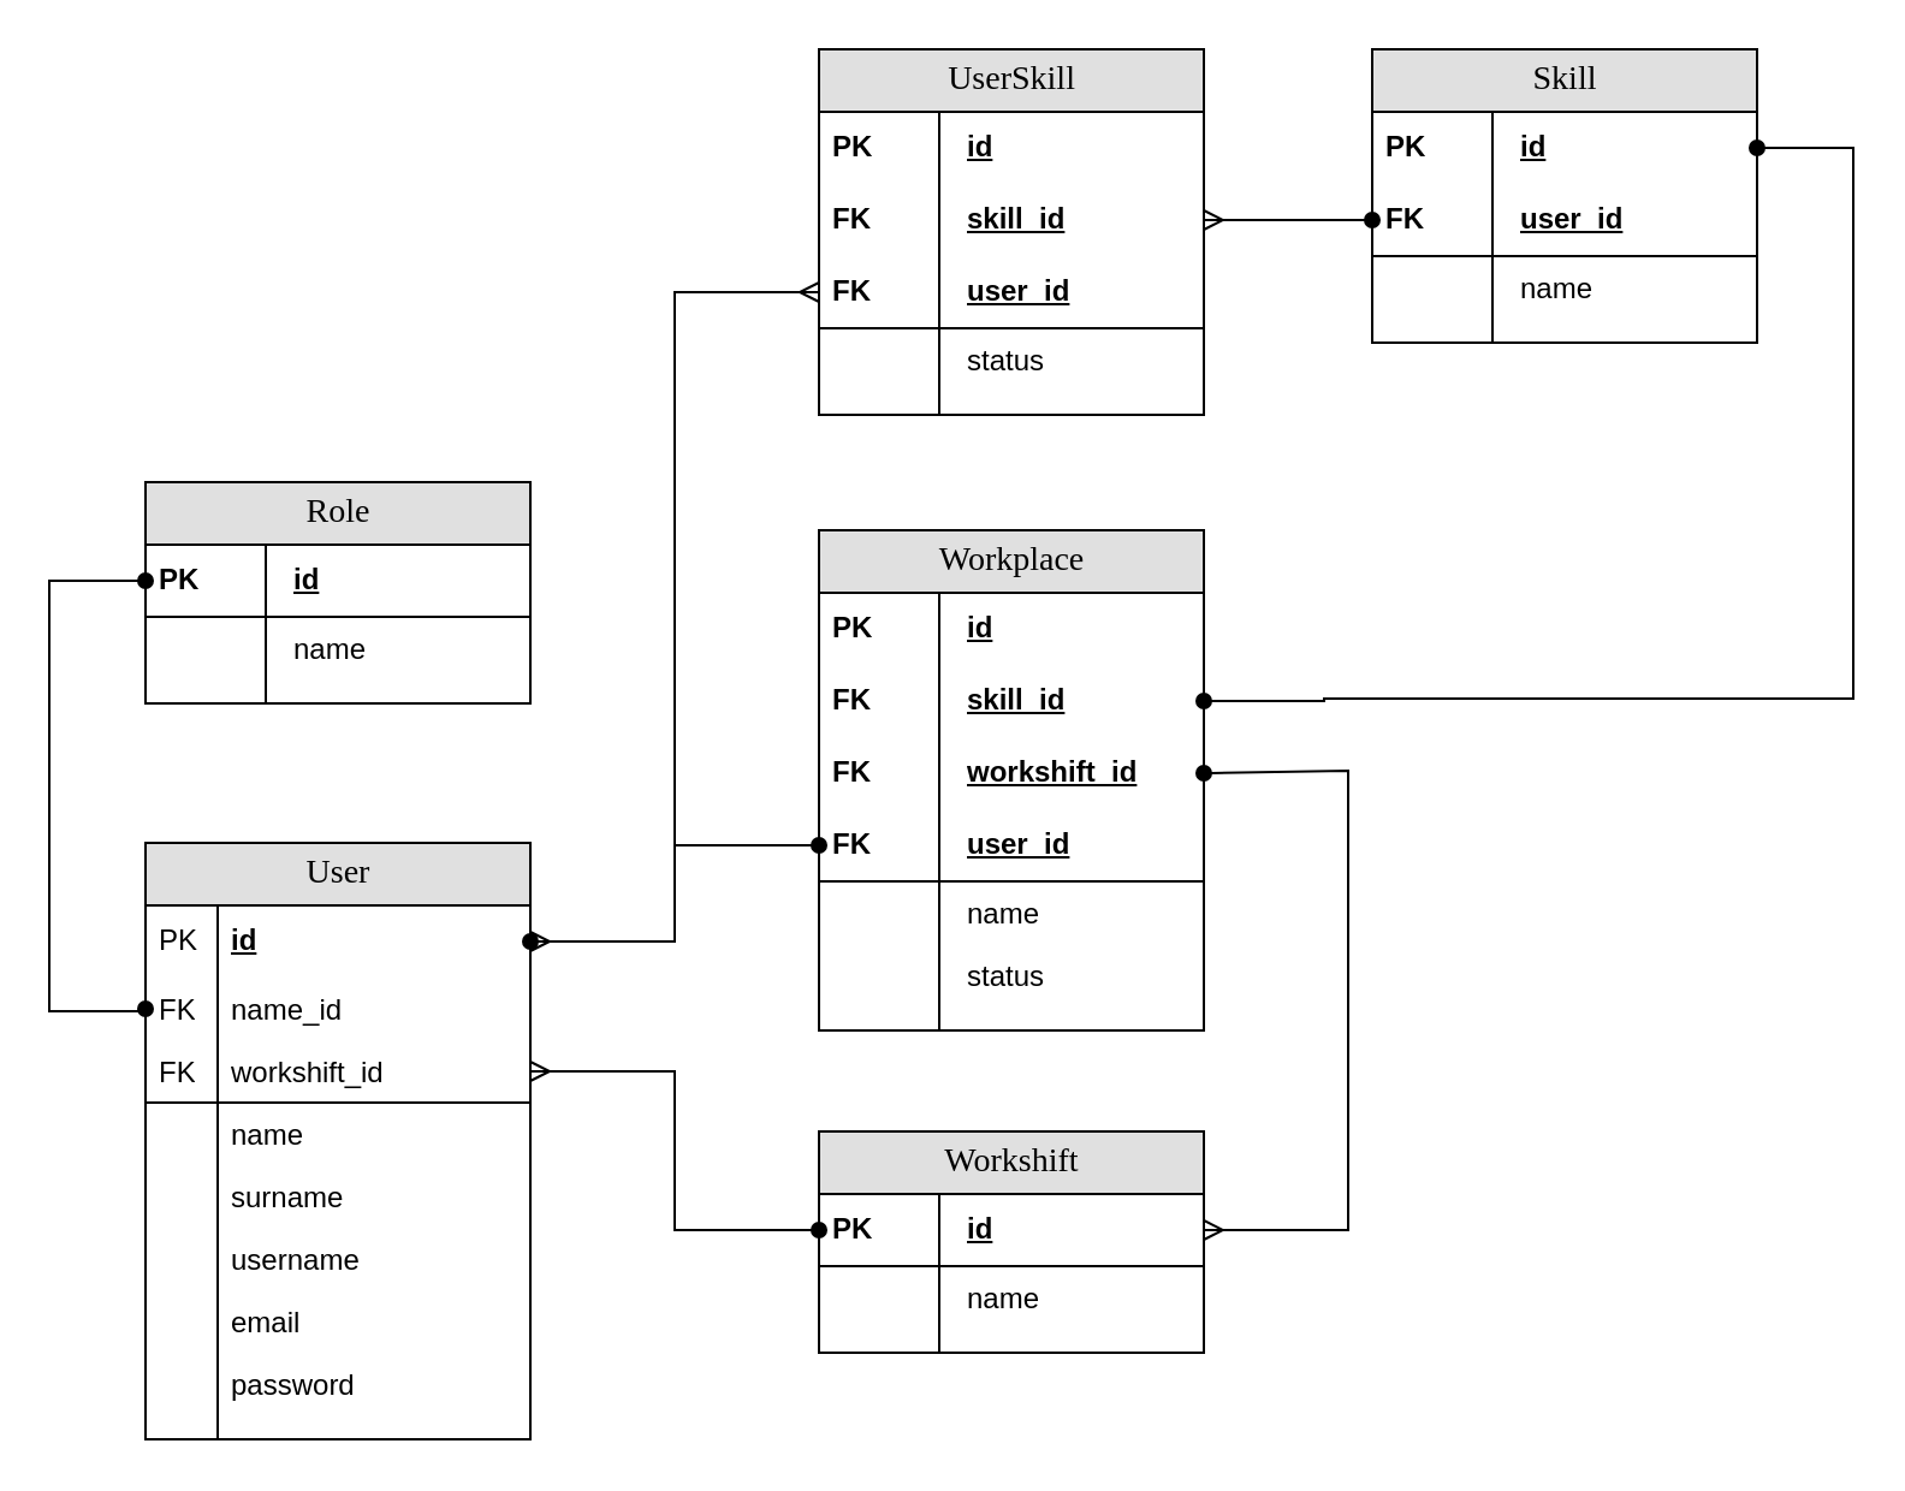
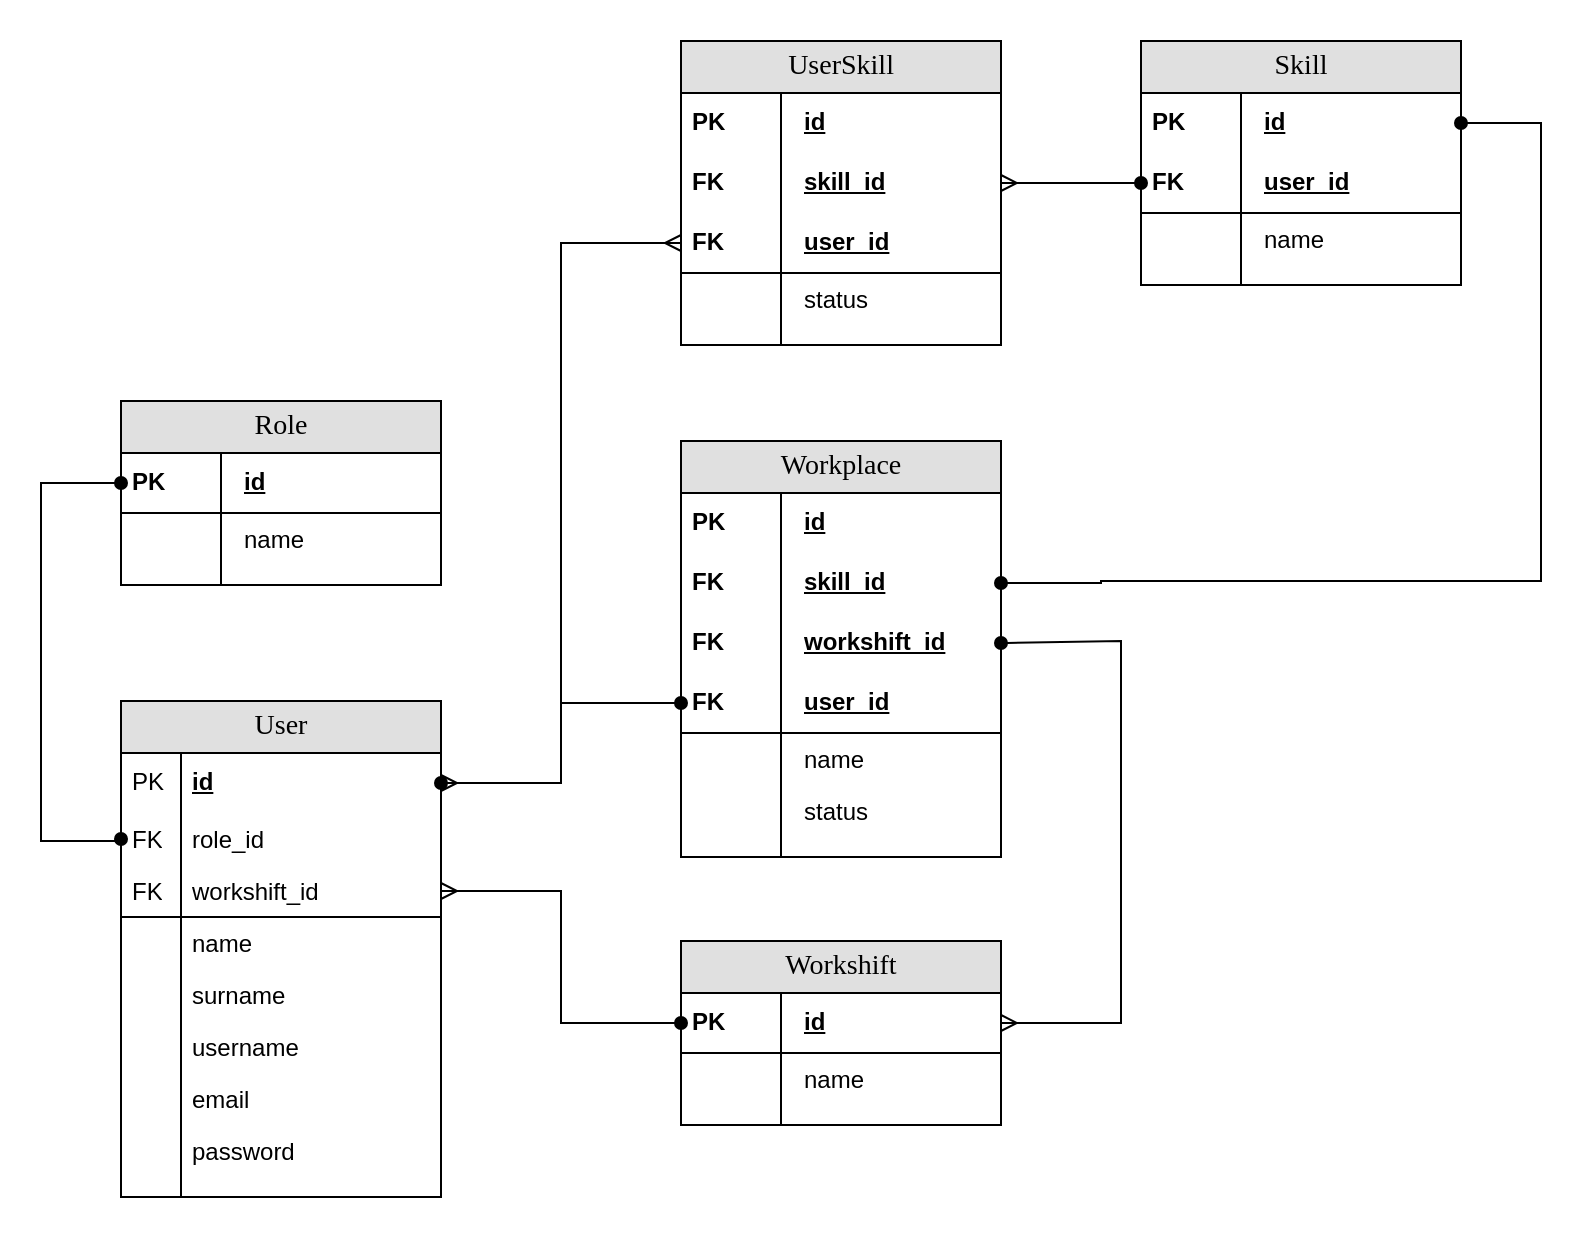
- <mxCell id="5" value="name_id" style="shape=partialRectangle;top=0;left=0;right=0;bottom=0;html=1;align=left;verticalAlign=top;fillColor=none;spacingLeft=34;spacingRight=4;whiteSpace=wrap;overflow=hidden;rotatable=0;points=[[0,0.5],[1,0.5]];portConstraint=eastwest;dropTarget=0;strokeColor=default;" vertex="1" parent="2"><mxGeometry y="56" width="160" height="26" as="geometry" /></mxCell>
+ <mxCell id="5" value="role_id" style="shape=partialRectangle;top=0;left=0;right=0;bottom=0;html=1;align=left;verticalAlign=top;fillColor=none;spacingLeft=34;spacingRight=4;whiteSpace=wrap;overflow=hidden;rotatable=0;points=[[0,0.5],[1,0.5]];portConstraint=eastwest;dropTarget=0;strokeColor=default;" vertex="1" parent="2"><mxGeometry y="56" width="160" height="26" as="geometry" /></mxCell>
